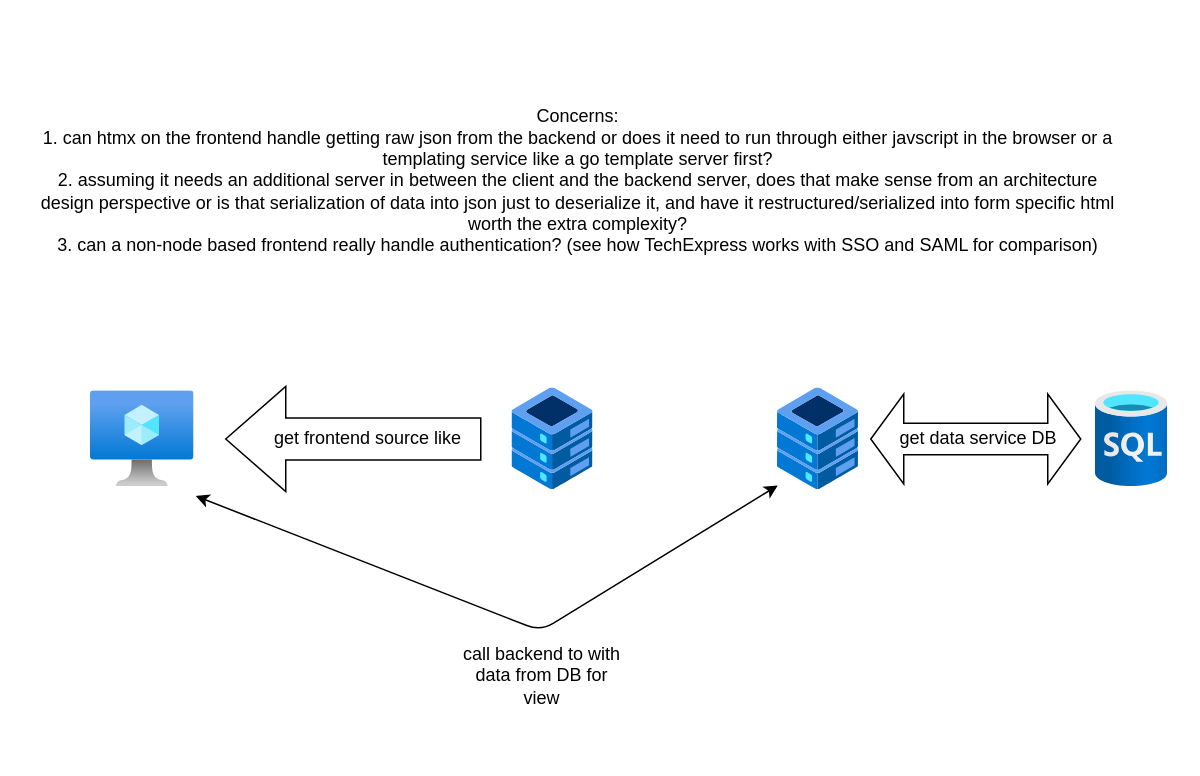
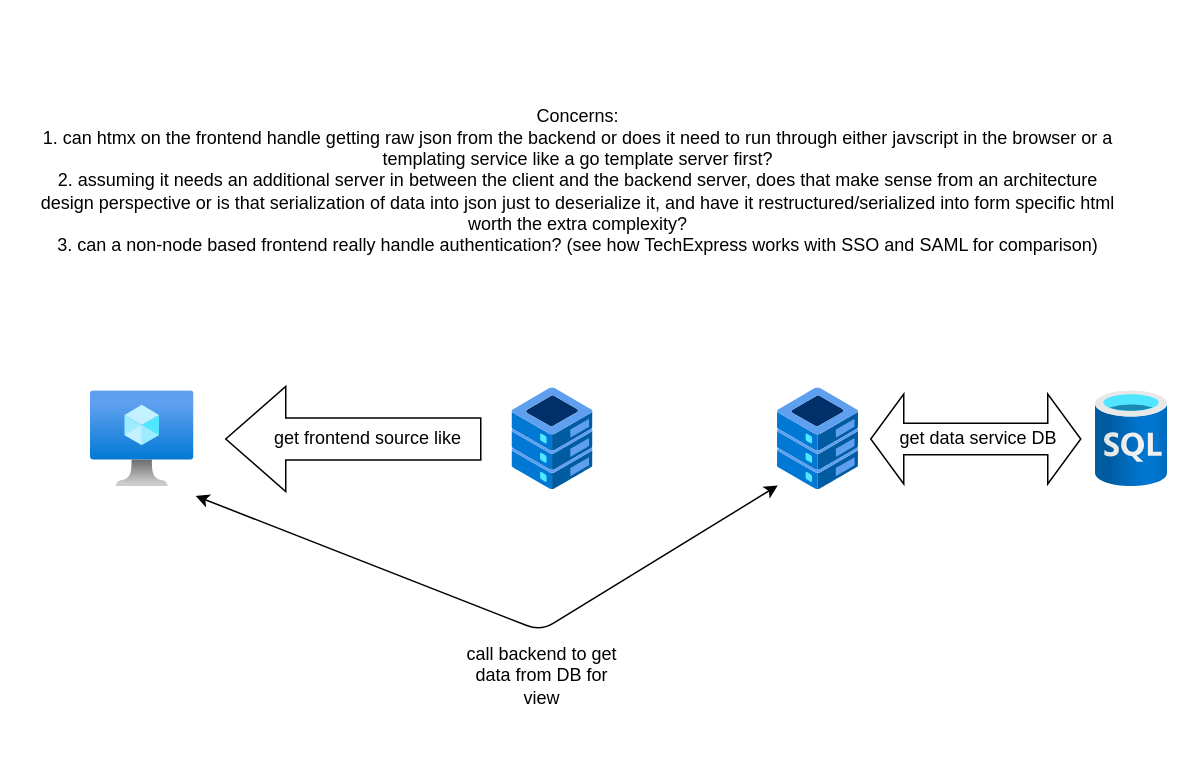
- <mxCell id="11" value="call backend to with data from DB for view" style="text;html=1;strokeColor=none;fillColor=none;align=center;verticalAlign=middle;whiteSpace=wrap;rounded=0;" vertex="1" parent="1"><mxGeometry x="306" y="405" width="110" height="90" as="geometry" /></mxCell>
+ <mxCell id="11" value="call backend to get data from DB for view" style="text;html=1;strokeColor=none;fillColor=none;align=center;verticalAlign=middle;whiteSpace=wrap;rounded=0;" vertex="1" parent="1"><mxGeometry x="306" y="405" width="110" height="90" as="geometry" /></mxCell>
